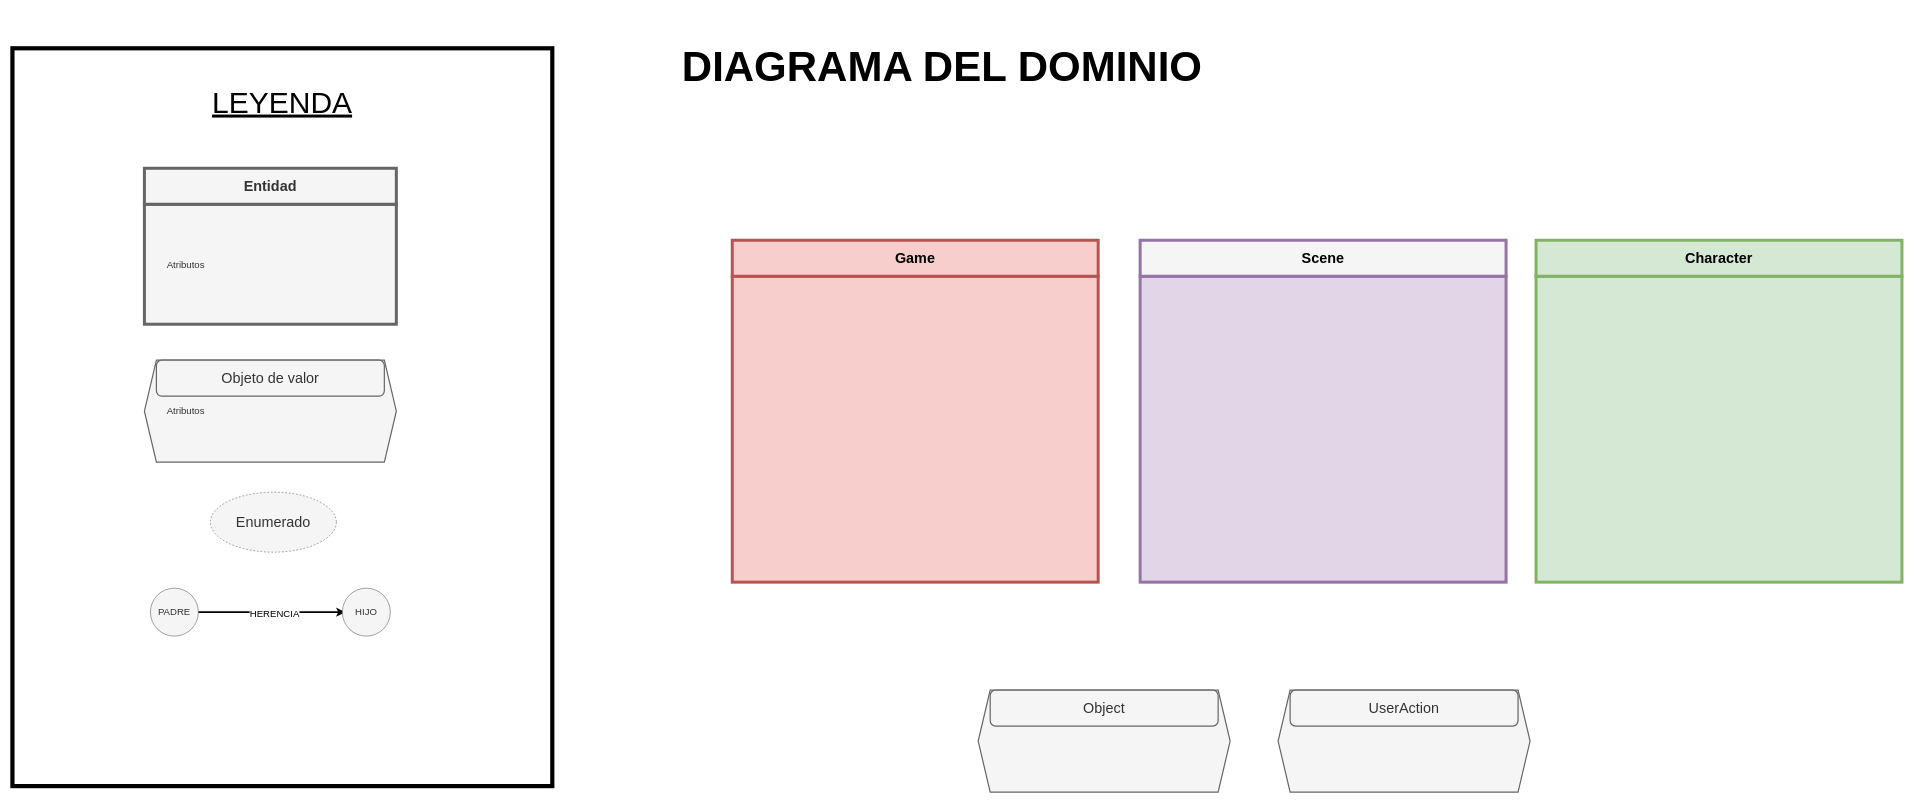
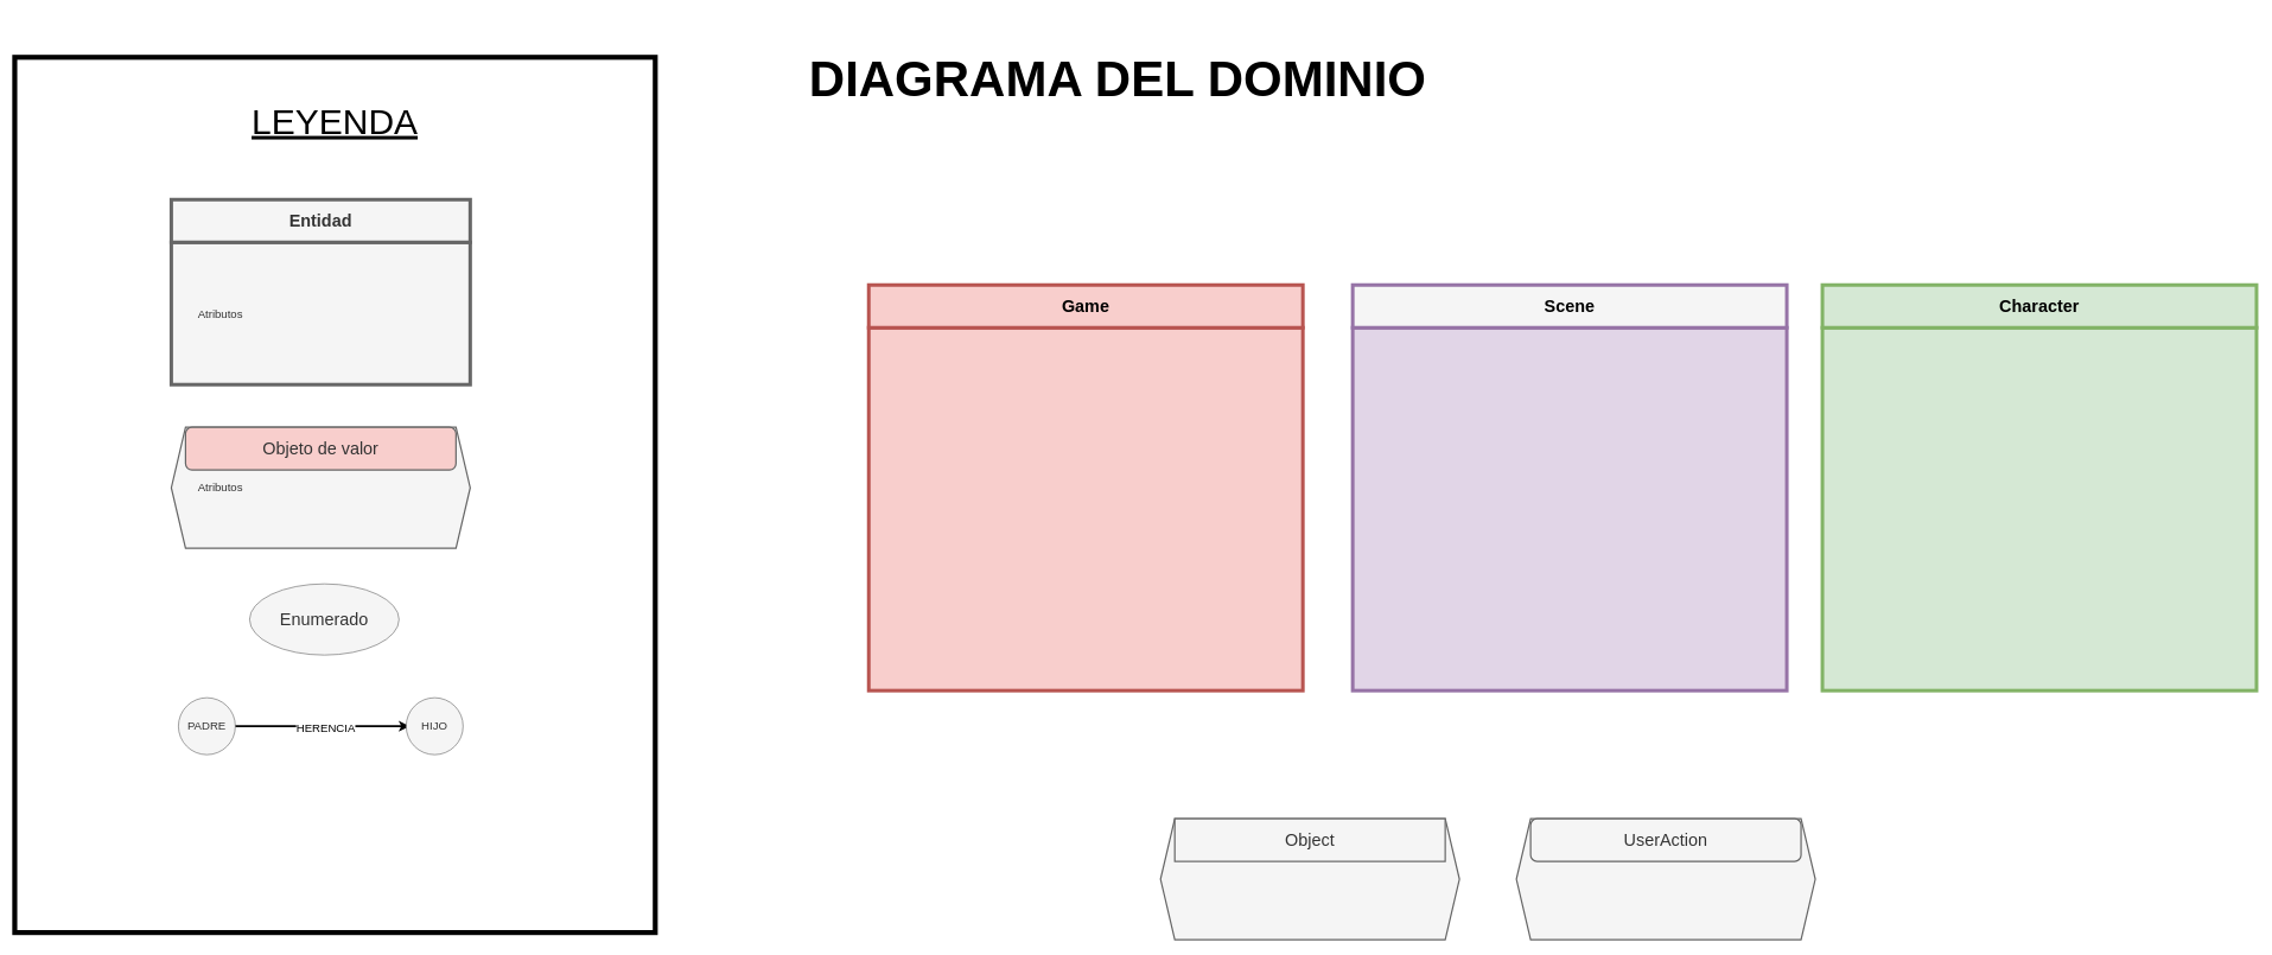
- <mxCell id="8" value="&lt;font style=&quot;font-size: 24px;&quot;&gt;Objeto de valor&lt;/font&gt;" style="rounded=1;whiteSpace=wrap;html=1;fillColor=#f5f5f5;fontColor=#333333;strokeColor=#666666;strokeWidth=2;" vertex="1" parent="1"><mxGeometry x="260" y="600" width="380" height="60" as="geometry" /></mxCell>
+ <mxCell id="8" value="&lt;font style=&quot;font-size: 24px;&quot;&gt;Objeto de valor&lt;/font&gt;" style="rounded=1;whiteSpace=wrap;html=1;fillColor=#f8cecc;fontColor=#333333;strokeColor=#666666;strokeWidth=2;" vertex="1" parent="1"><mxGeometry x="260" y="600" width="380" height="60" as="geometry" /></mxCell>
- <mxCell id="9" value="&lt;font style=&quot;font-size: 24px;&quot;&gt;Enumerado&lt;/font&gt;" style="ellipse;whiteSpace=wrap;html=1;fillColor=#f5f5f5;fontColor=#333333;strokeColor=#666666;dashed=1;" vertex="1" parent="1"><mxGeometry x="350" y="820" width="210" height="100" as="geometry" /></mxCell>
+ <mxCell id="9" value="&lt;font style=&quot;font-size: 24px;&quot;&gt;Enumerado&lt;/font&gt;" style="ellipse;whiteSpace=wrap;html=1;fillColor=#f5f5f5;fontColor=#333333;strokeColor=#666666;" vertex="1" parent="1"><mxGeometry x="350" y="820" width="210" height="100" as="geometry" /></mxCell>
- <mxCell id="19" value="&lt;font style=&quot;font-size: 24px;&quot;&gt;Object&lt;/font&gt;" style="rounded=1;whiteSpace=wrap;html=1;fillColor=#f5f5f5;fontColor=#333333;strokeColor=#666666;strokeWidth=2;" vertex="1" parent="1"><mxGeometry x="1650" y="1150" width="380" height="60" as="geometry" /></mxCell>
+ <mxCell id="19" value="&lt;font style=&quot;font-size: 24px;&quot;&gt;Object&lt;/font&gt;" style="whiteSpace=wrap;html=1;fillColor=#f5f5f5;fontColor=#333333;strokeColor=#666666;strokeWidth=2;rounded=0;" vertex="1" parent="1"><mxGeometry x="1650" y="1150" width="380" height="60" as="geometry" /></mxCell>
